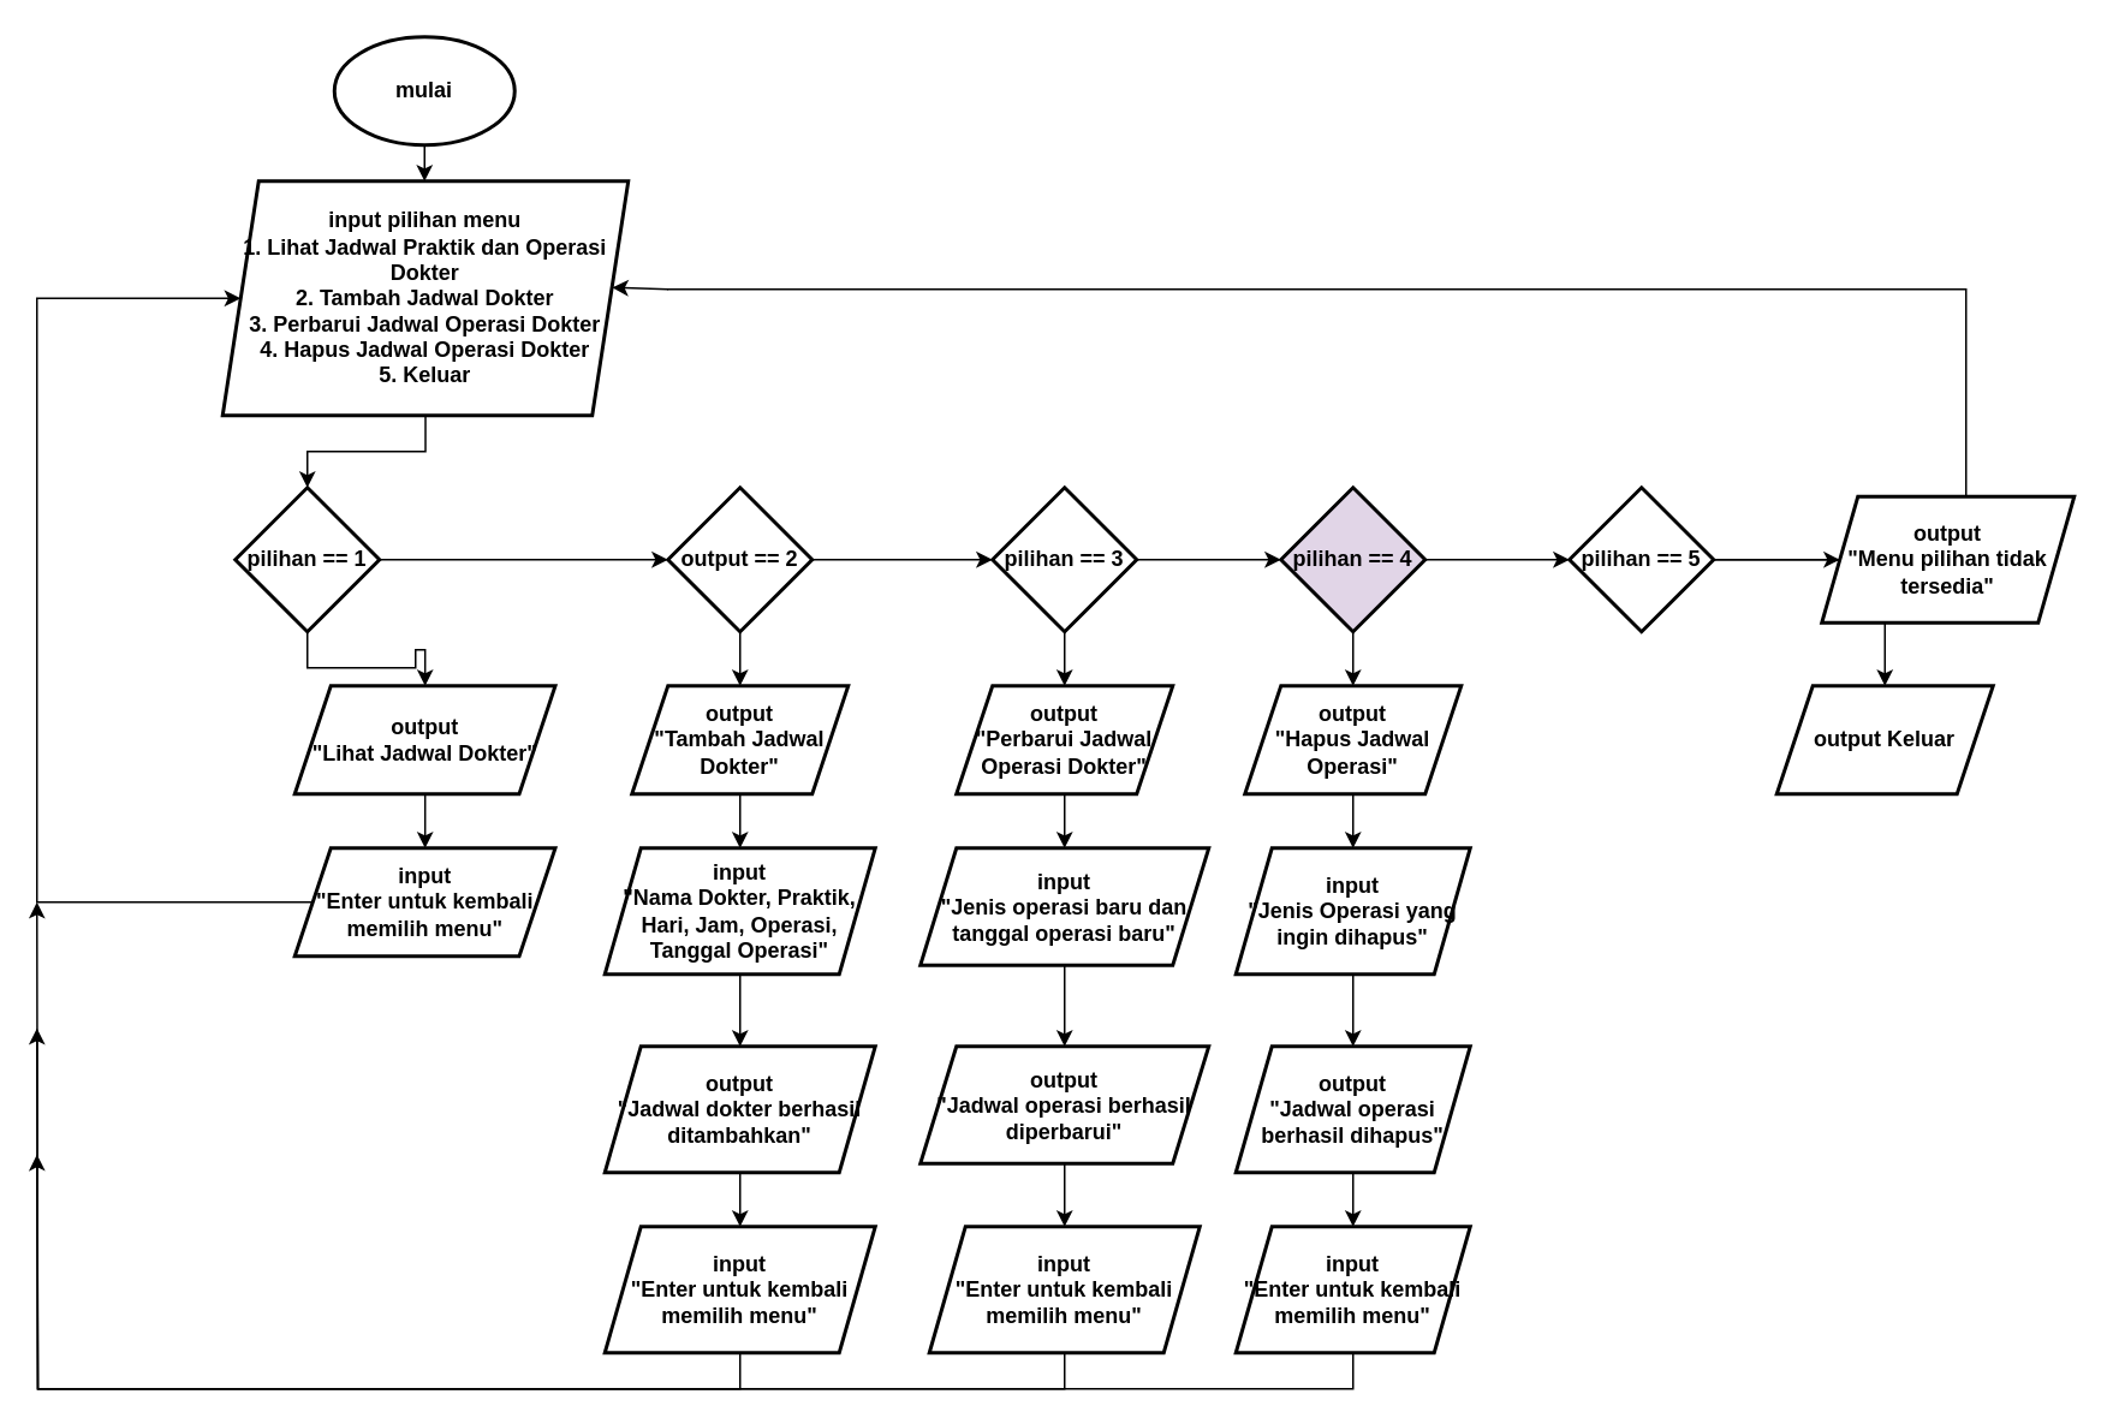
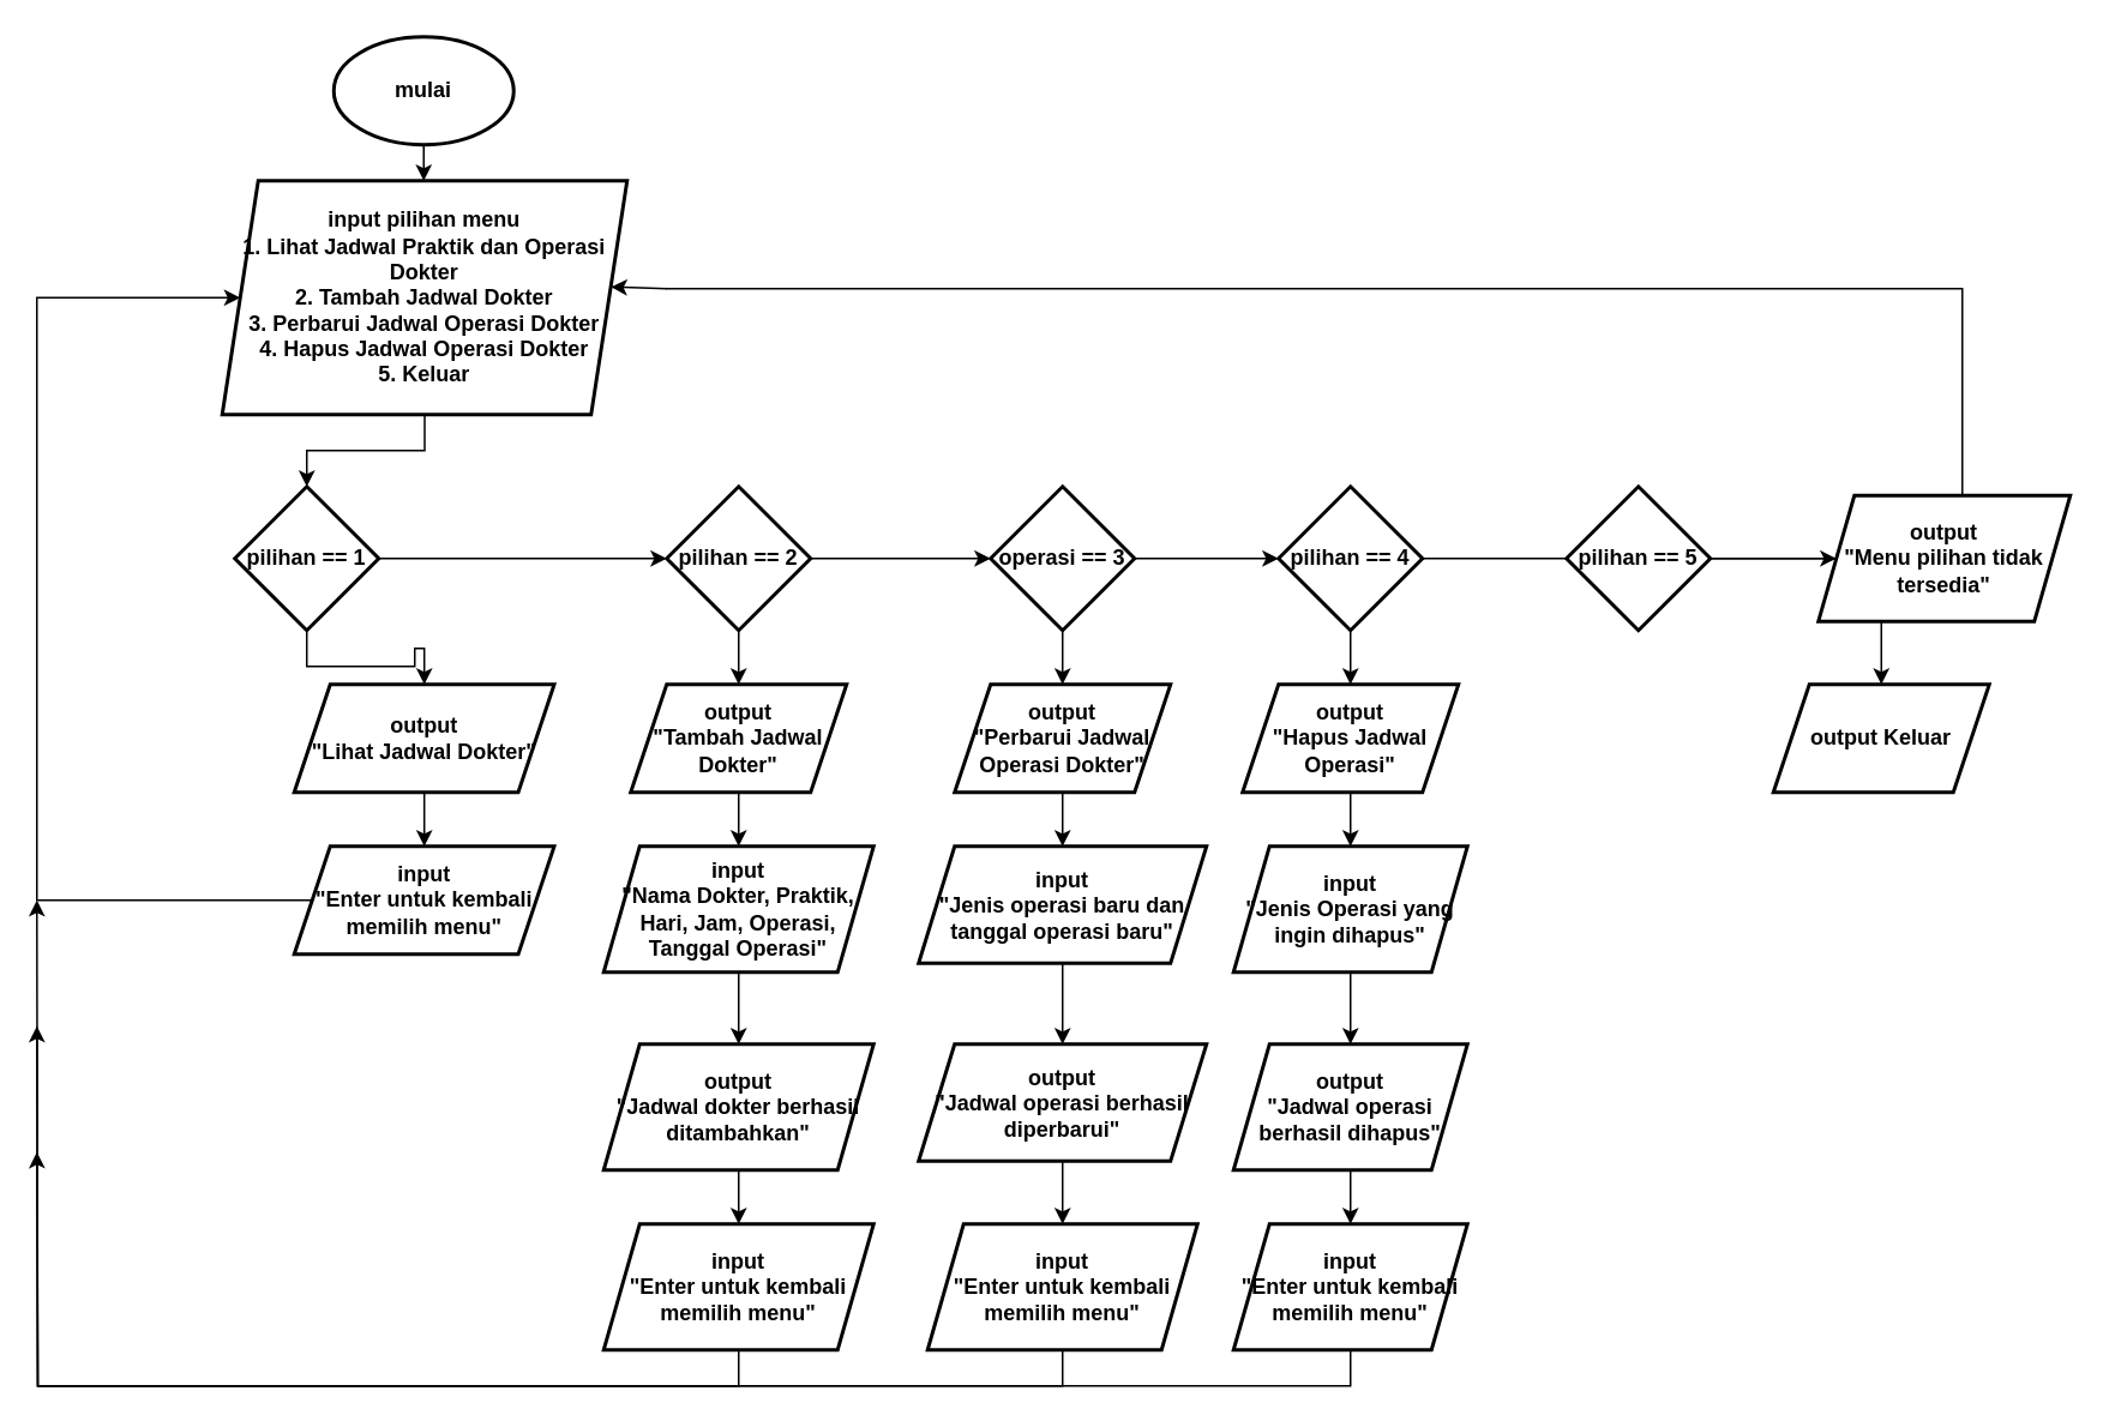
- <mxCell id="16" value="&lt;b&gt;output == 2&lt;/b&gt;" style="rhombus;whiteSpace=wrap;html=1;strokeWidth=2;" vertex="1" parent="1"><mxGeometry x="370" y="270" width="80" height="80" as="geometry" /></mxCell>
+ <mxCell id="16" value="&lt;b&gt;pilihan == 2&lt;/b&gt;" style="rhombus;whiteSpace=wrap;html=1;strokeWidth=2;" vertex="1" parent="1"><mxGeometry x="370" y="270" width="80" height="80" as="geometry" /></mxCell>
- <mxCell id="23" value="&lt;b&gt;pilihan == 3&lt;/b&gt;" style="rhombus;whiteSpace=wrap;html=1;strokeWidth=2;" vertex="1" parent="1"><mxGeometry x="550" y="270" width="80" height="80" as="geometry" /></mxCell>
+ <mxCell id="23" value="&lt;b&gt;operasi == 3&lt;/b&gt;" style="rhombus;whiteSpace=wrap;html=1;strokeWidth=2;" vertex="1" parent="1"><mxGeometry x="550" y="270" width="80" height="80" as="geometry" /></mxCell>
- <mxCell id="38" value="&lt;b&gt;pilihan == 4&lt;/b&gt;" style="rhombus;whiteSpace=wrap;html=1;strokeWidth=2;fillColor=#e1d5e7;" vertex="1" parent="1"><mxGeometry x="710" y="270" width="80" height="80" as="geometry" /></mxCell>
+ <mxCell id="38" value="&lt;b&gt;pilihan == 4&lt;/b&gt;" style="rhombus;whiteSpace=wrap;html=1;strokeWidth=2;" vertex="1" parent="1"><mxGeometry x="710" y="270" width="80" height="80" as="geometry" /></mxCell>
- <mxCell id="37" value="" style="edgeStyle=orthogonalEdgeStyle;rounded=0;orthogonalLoop=1;jettySize=auto;html=1;" edge="1" parent="1" source="38" target="49"><mxGeometry relative="1" as="geometry" /></mxCell>
+ <mxCell id="37" value="" style="edgeStyle=orthogonalEdgeStyle;rounded=0;orthogonalLoop=1;jettySize=auto;html=1;endArrow=none;" edge="1" parent="1" source="38" target="49"><mxGeometry relative="1" as="geometry" /></mxCell>
